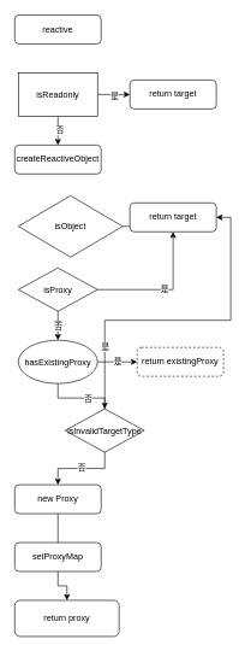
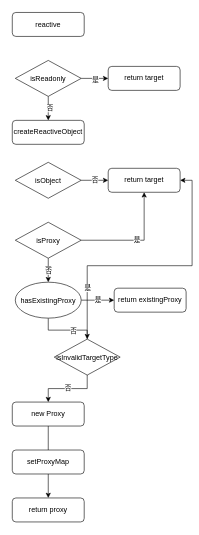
- <mxCell id="7" value="isReadonly" style="shadow=0;strokeWidth=1;glass=0;labelBackgroundColor=none;fontFamily=Helvetica;spacing=0;rounded=0;" parent="1" vertex="1"><mxGeometry x="25" y="100" width="110" height="60" as="geometry" /></mxCell>
+ <mxCell id="7" value="isReadonly" style="rhombus;rounded=0;shadow=0;strokeWidth=1;glass=0;labelBackgroundColor=none;fontFamily=Helvetica;spacing=0;" parent="1" vertex="1"><mxGeometry x="25" y="100" width="110" height="60" as="geometry" /></mxCell>
- <mxCell id="11" value="isObject" style="rhombus;rounded=0;shadow=0;strokeWidth=1;glass=0;labelBackgroundColor=none;fontFamily=Helvetica;spacing=0;" parent="1" vertex="1"><mxGeometry x="25" y="270" width="145" height="85" as="geometry" /></mxCell>
+ <mxCell id="11" value="isObject" style="rhombus;rounded=0;shadow=0;strokeWidth=1;glass=0;labelBackgroundColor=none;fontFamily=Helvetica;spacing=0;" parent="1" vertex="1"><mxGeometry x="25" y="270" width="110" height="60" as="geometry" /></mxCell>
- <mxCell id="21" value="return existingProxy" style="rounded=1;whiteSpace=wrap;fontSize=12;glass=0;strokeWidth=1;shadow=0;dashed=1;" parent="1" vertex="1"><mxGeometry x="190" y="480" width="120" height="40" as="geometry" /></mxCell>
+ <mxCell id="21" value="return existingProxy" style="rounded=1;whiteSpace=wrap;fontSize=12;glass=0;strokeWidth=1;shadow=0;" parent="1" vertex="1"><mxGeometry x="190" y="480" width="120" height="40" as="geometry" /></mxCell>
- <mxCell id="31" value="return proxy" style="rounded=1;whiteSpace=wrap;fontSize=12;glass=0;strokeWidth=1;shadow=0;" vertex="1" parent="1"><mxGeometry x="20" y="830" width="145" height="50" as="geometry" /></mxCell>
+ <mxCell id="31" value="return proxy" style="rounded=1;whiteSpace=wrap;fontSize=12;glass=0;strokeWidth=1;shadow=0;" vertex="1" parent="1"><mxGeometry x="20" y="830" width="120" height="40" as="geometry" /></mxCell>
